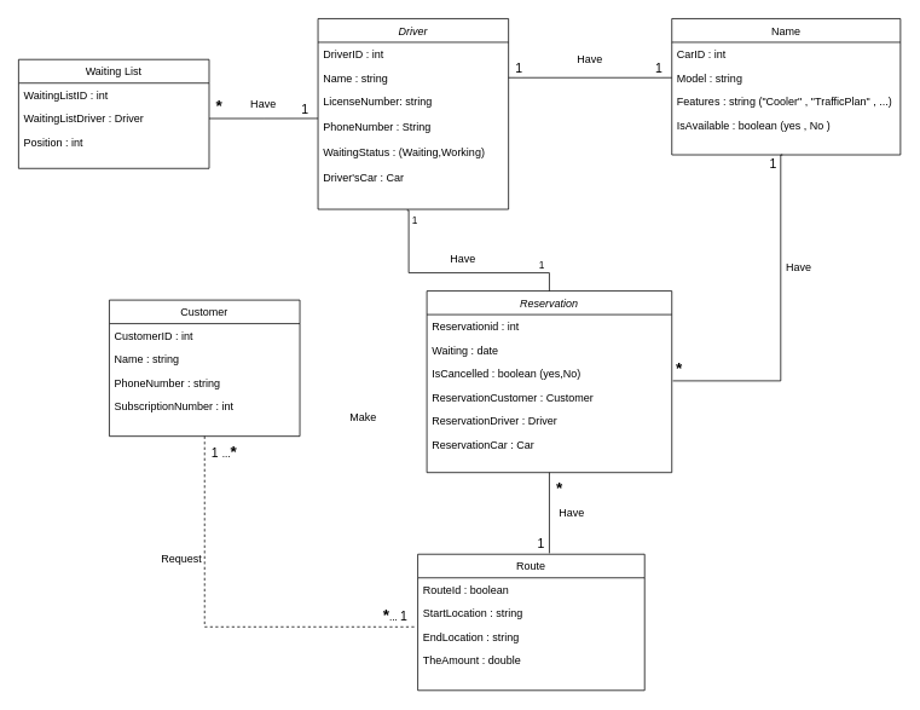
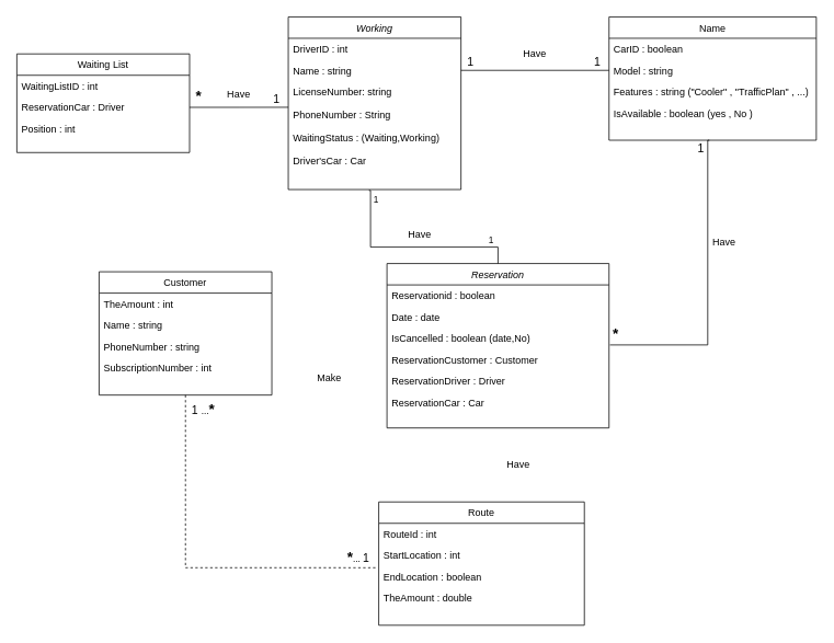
- <mxCell id="2" value="Driver" style="swimlane;fontStyle=2;align=center;verticalAlign=top;childLayout=stackLayout;horizontal=1;startSize=26;horizontalStack=0;resizeParent=1;resizeLast=0;collapsible=1;marginBottom=0;rounded=0;shadow=0;strokeWidth=1;" parent="1" vertex="1"><mxGeometry x="350" y="20" width="210" height="210" as="geometry"><mxRectangle x="230" y="140" width="160" height="26" as="alternateBounds" /></mxGeometry></mxCell>
+ <mxCell id="2" value="Working" style="swimlane;fontStyle=2;align=center;verticalAlign=top;childLayout=stackLayout;horizontal=1;startSize=26;horizontalStack=0;resizeParent=1;resizeLast=0;collapsible=1;marginBottom=0;rounded=0;shadow=0;strokeWidth=1;" parent="1" vertex="1"><mxGeometry x="350" y="20" width="210" height="210" as="geometry"><mxRectangle x="230" y="140" width="160" height="26" as="alternateBounds" /></mxGeometry></mxCell>
- <mxCell id="17" value="CarID : int" style="text;align=left;verticalAlign=top;spacingLeft=4;spacingRight=4;overflow=hidden;rotatable=0;points=[[0,0.5],[1,0.5]];portConstraint=eastwest;" parent="16" vertex="1"><mxGeometry y="26" width="252" height="26" as="geometry" /></mxCell>
+ <mxCell id="17" value="CarID : boolean" style="text;align=left;verticalAlign=top;spacingLeft=4;spacingRight=4;overflow=hidden;rotatable=0;points=[[0,0.5],[1,0.5]];portConstraint=eastwest;" parent="16" vertex="1"><mxGeometry y="26" width="252" height="26" as="geometry" /></mxCell>
- <mxCell id="36" value="WaitingListDriver : Driver" style="text;align=left;verticalAlign=top;spacingLeft=4;spacingRight=4;overflow=hidden;rotatable=0;points=[[0,0.5],[1,0.5]];portConstraint=eastwest;rounded=0;shadow=0;html=0;" vertex="1" parent="34"><mxGeometry y="52" width="210" height="26" as="geometry" /></mxCell>
+ <mxCell id="36" value="ReservationCar : Driver" style="text;align=left;verticalAlign=top;spacingLeft=4;spacingRight=4;overflow=hidden;rotatable=0;points=[[0,0.5],[1,0.5]];portConstraint=eastwest;rounded=0;shadow=0;html=0;" vertex="1" parent="34"><mxGeometry y="52" width="210" height="26" as="geometry" /></mxCell>
- <mxCell id="22" value="Reservationid : int" style="text;align=left;verticalAlign=top;spacingLeft=4;spacingRight=4;overflow=hidden;rotatable=0;points=[[0,0.5],[1,0.5]];portConstraint=eastwest;" vertex="1" parent="21"><mxGeometry y="26" width="270" height="26" as="geometry" /></mxCell>
+ <mxCell id="22" value="Reservationid : boolean" style="text;align=left;verticalAlign=top;spacingLeft=4;spacingRight=4;overflow=hidden;rotatable=0;points=[[0,0.5],[1,0.5]];portConstraint=eastwest;" vertex="1" parent="21"><mxGeometry y="26" width="270" height="26" as="geometry" /></mxCell>
- <mxCell id="7" value="CustomerID : int" style="text;align=left;verticalAlign=top;spacingLeft=4;spacingRight=4;overflow=hidden;rotatable=0;points=[[0,0.5],[1,0.5]];portConstraint=eastwest;" parent="6" vertex="1"><mxGeometry y="26" width="210" height="26" as="geometry" /></mxCell>
+ <mxCell id="7" value="TheAmount : int" style="text;align=left;verticalAlign=top;spacingLeft=4;spacingRight=4;overflow=hidden;rotatable=0;points=[[0,0.5],[1,0.5]];portConstraint=eastwest;" parent="6" vertex="1"><mxGeometry y="26" width="210" height="26" as="geometry" /></mxCell>
- <mxCell id="23" value="Waiting : date" style="text;align=left;verticalAlign=top;spacingLeft=4;spacingRight=4;overflow=hidden;rotatable=0;points=[[0,0.5],[1,0.5]];portConstraint=eastwest;rounded=0;shadow=0;html=0;" vertex="1" parent="21"><mxGeometry y="52" width="270" height="26" as="geometry" /></mxCell>
+ <mxCell id="23" value="Date : date" style="text;align=left;verticalAlign=top;spacingLeft=4;spacingRight=4;overflow=hidden;rotatable=0;points=[[0,0.5],[1,0.5]];portConstraint=eastwest;rounded=0;shadow=0;html=0;" vertex="1" parent="21"><mxGeometry y="52" width="270" height="26" as="geometry" /></mxCell>
- <mxCell id="24" value="IsCancelled : boolean (yes,No)" style="text;align=left;verticalAlign=top;spacingLeft=4;spacingRight=4;overflow=hidden;rotatable=0;points=[[0,0.5],[1,0.5]];portConstraint=eastwest;rounded=0;shadow=0;html=0;" vertex="1" parent="21"><mxGeometry y="78" width="270" height="26" as="geometry" /></mxCell>
+ <mxCell id="24" value="IsCancelled : boolean (date,No)" style="text;align=left;verticalAlign=top;spacingLeft=4;spacingRight=4;overflow=hidden;rotatable=0;points=[[0,0.5],[1,0.5]];portConstraint=eastwest;rounded=0;shadow=0;html=0;" vertex="1" parent="21"><mxGeometry y="78" width="270" height="26" as="geometry" /></mxCell>
- <mxCell id="47" value="" style="endArrow=none;html=1;edgeStyle=orthogonalEdgeStyle;rounded=0;exitX=0.5;exitY=1;exitDx=0;exitDy=0;entryX=0.58;entryY=-0.007;entryDx=0;entryDy=0;entryPerimeter=0;" edge="1" parent="1" source="21" target="11"><mxGeometry relative="1" as="geometry"><mxPoint x="610" y="135" as="sourcePoint" /><mxPoint x="790" y="135" as="targetPoint" /></mxGeometry></mxCell>
- <mxCell id="48" value="&lt;font style=&quot;font-size: 18px;&quot;&gt;&lt;b&gt;*&lt;/b&gt;&lt;/font&gt;" style="edgeLabel;resizable=0;html=1;align=left;verticalAlign=bottom;" connectable="0" vertex="1" parent="47"><mxGeometry x="-1" relative="1" as="geometry"><mxPoint x="6" y="30" as="offset" /></mxGeometry></mxCell>
- <mxCell id="49" value="&lt;span style=&quot;font-size: 14px; text-align: left;&quot;&gt;1&lt;/span&gt;" style="edgeLabel;resizable=0;html=1;align=right;verticalAlign=bottom;" connectable="0" vertex="1" parent="47"><mxGeometry x="1" relative="1" as="geometry"><mxPoint x="-5" as="offset" /></mxGeometry></mxCell>
- <mxCell id="55" value="Request" style="text;html=1;align=center;verticalAlign=middle;whiteSpace=wrap;rounded=0;" vertex="1" parent="1"><mxGeometry x="170" y="600" width="60" height="30" as="geometry" /></mxCell>
- <mxCell id="12" value="RouteId : boolean" style="text;align=left;verticalAlign=top;spacingLeft=4;spacingRight=4;overflow=hidden;rotatable=0;points=[[0,0.5],[1,0.5]];portConstraint=eastwest;" parent="11" vertex="1"><mxGeometry y="26" width="250" height="26" as="geometry" /></mxCell>
+ <mxCell id="12" value="RouteId : int" style="text;align=left;verticalAlign=top;spacingLeft=4;spacingRight=4;overflow=hidden;rotatable=0;points=[[0,0.5],[1,0.5]];portConstraint=eastwest;" parent="11" vertex="1"><mxGeometry y="26" width="250" height="26" as="geometry" /></mxCell>
- <mxCell id="13" value="StartLocation : string" style="text;align=left;verticalAlign=top;spacingLeft=4;spacingRight=4;overflow=hidden;rotatable=0;points=[[0,0.5],[1,0.5]];portConstraint=eastwest;" vertex="1" parent="11"><mxGeometry y="52" width="250" height="26" as="geometry" /></mxCell>
+ <mxCell id="13" value="StartLocation : int" style="text;align=left;verticalAlign=top;spacingLeft=4;spacingRight=4;overflow=hidden;rotatable=0;points=[[0,0.5],[1,0.5]];portConstraint=eastwest;" vertex="1" parent="11"><mxGeometry y="52" width="250" height="26" as="geometry" /></mxCell>
- <mxCell id="14" value="EndLocation : string" style="text;align=left;verticalAlign=top;spacingLeft=4;spacingRight=4;overflow=hidden;rotatable=0;points=[[0,0.5],[1,0.5]];portConstraint=eastwest;" vertex="1" parent="11"><mxGeometry y="78" width="250" height="26" as="geometry" /></mxCell>
+ <mxCell id="14" value="EndLocation : boolean" style="text;align=left;verticalAlign=top;spacingLeft=4;spacingRight=4;overflow=hidden;rotatable=0;points=[[0,0.5],[1,0.5]];portConstraint=eastwest;" vertex="1" parent="11"><mxGeometry y="78" width="250" height="26" as="geometry" /></mxCell>
